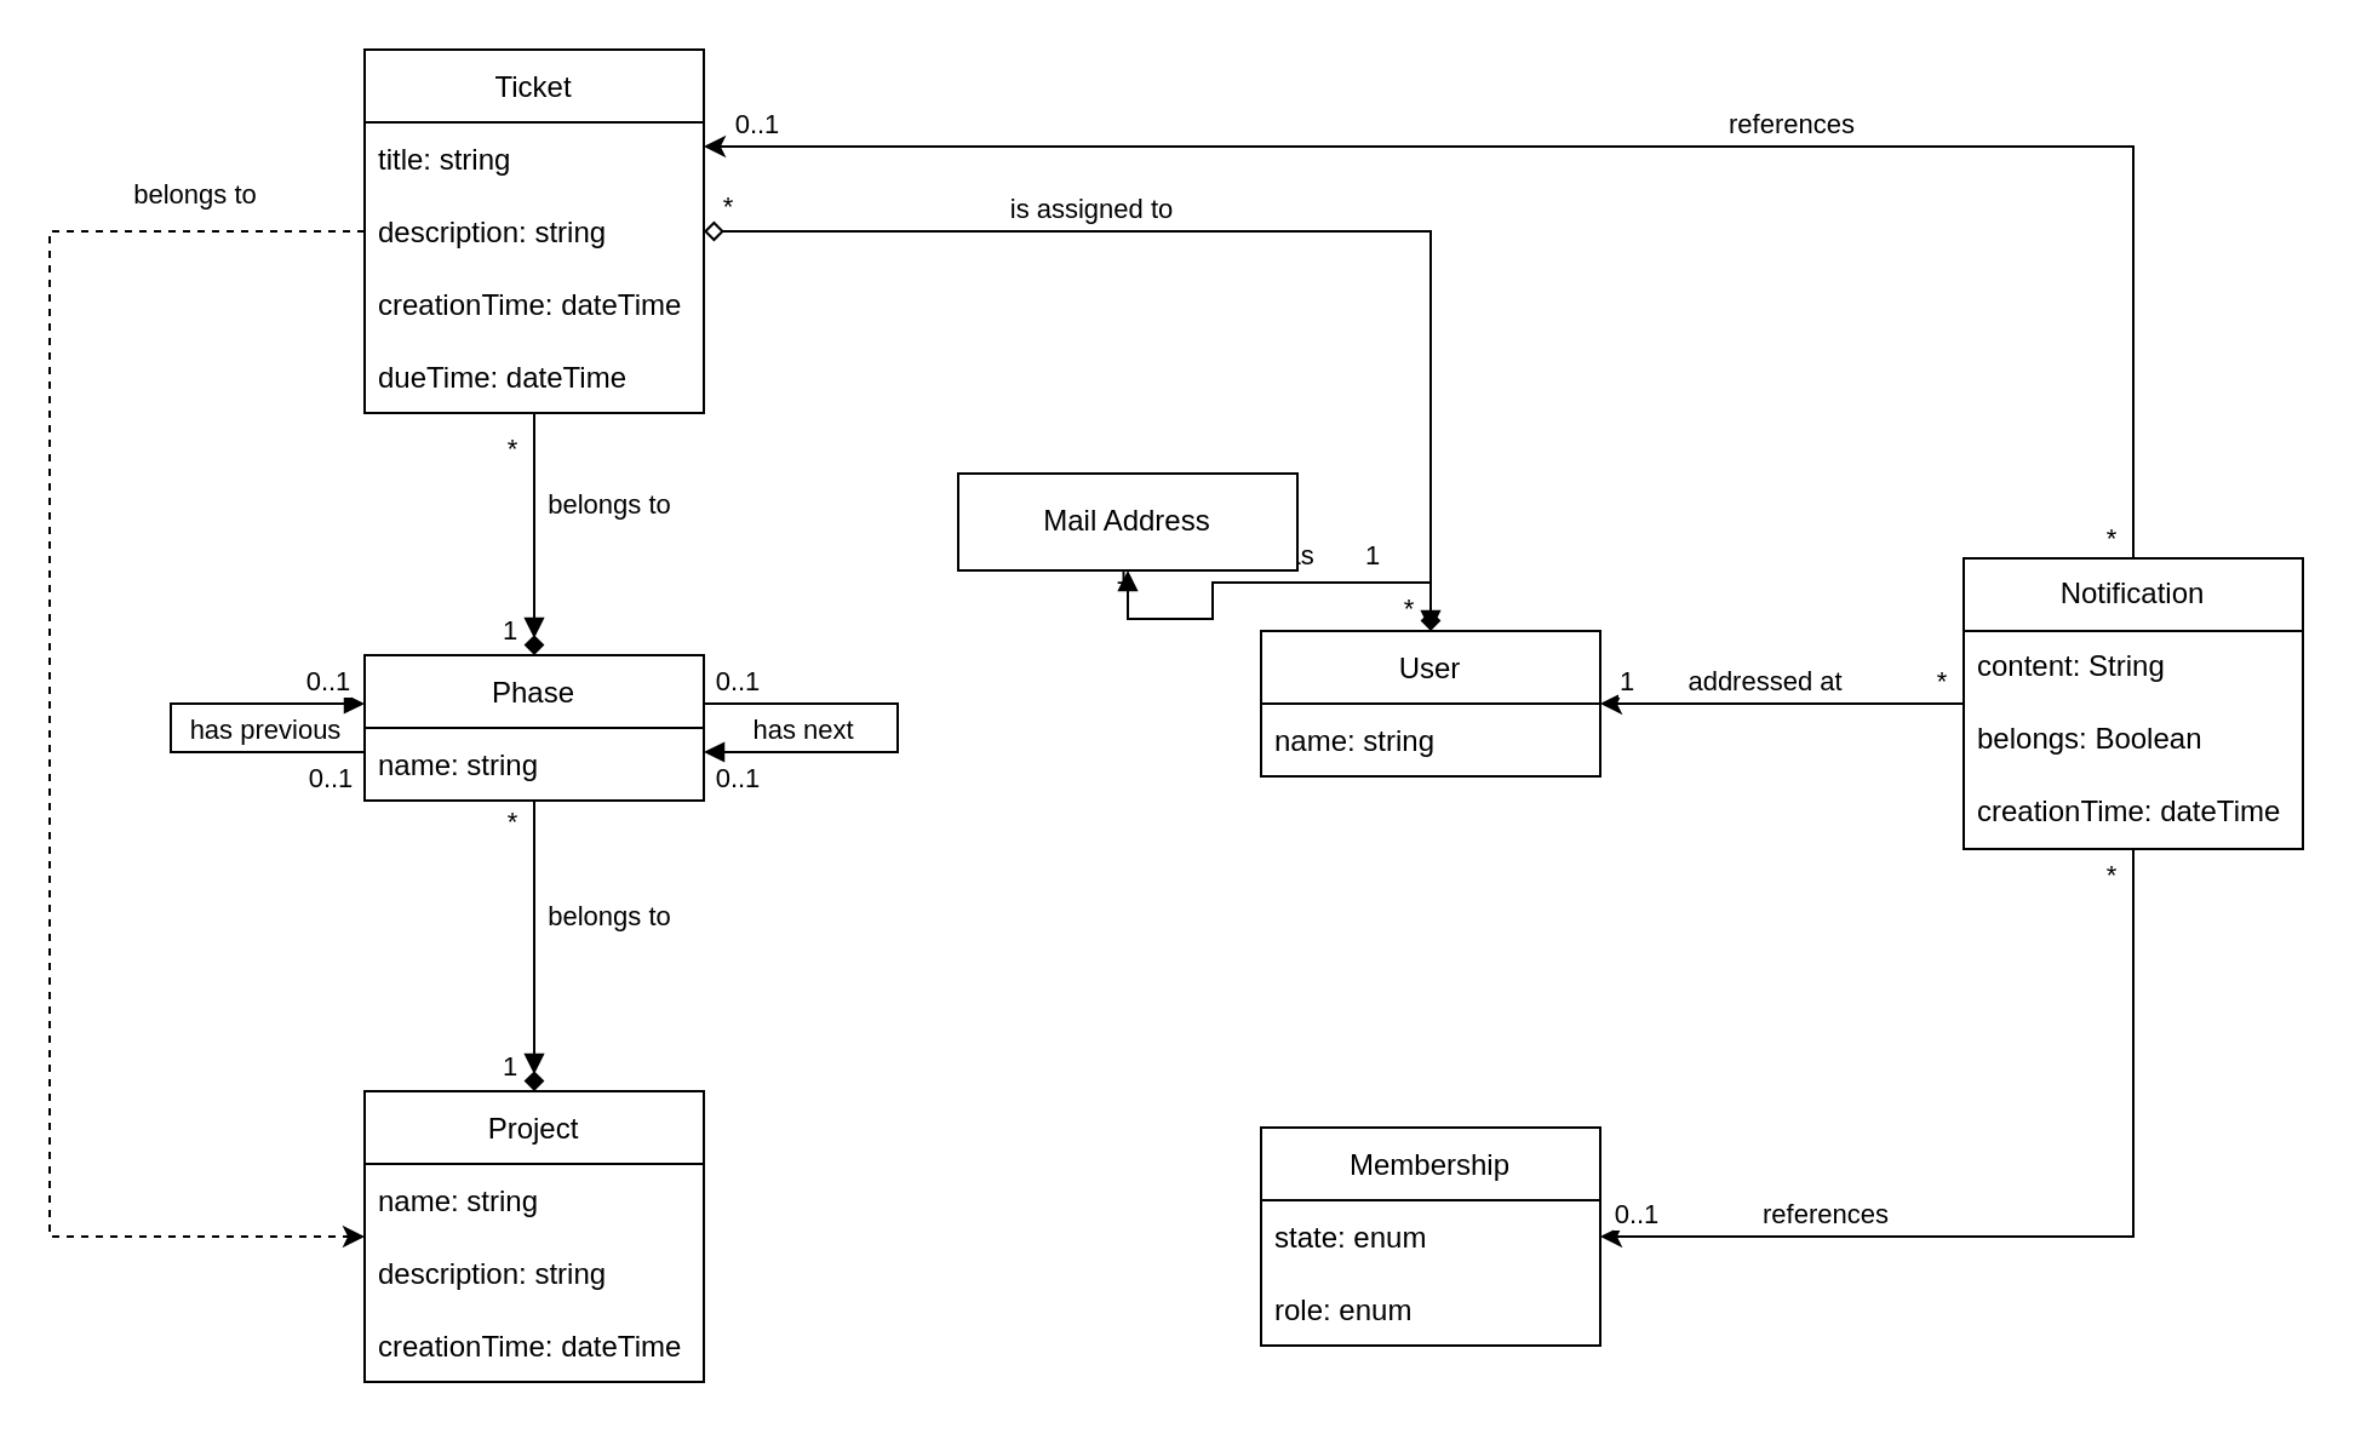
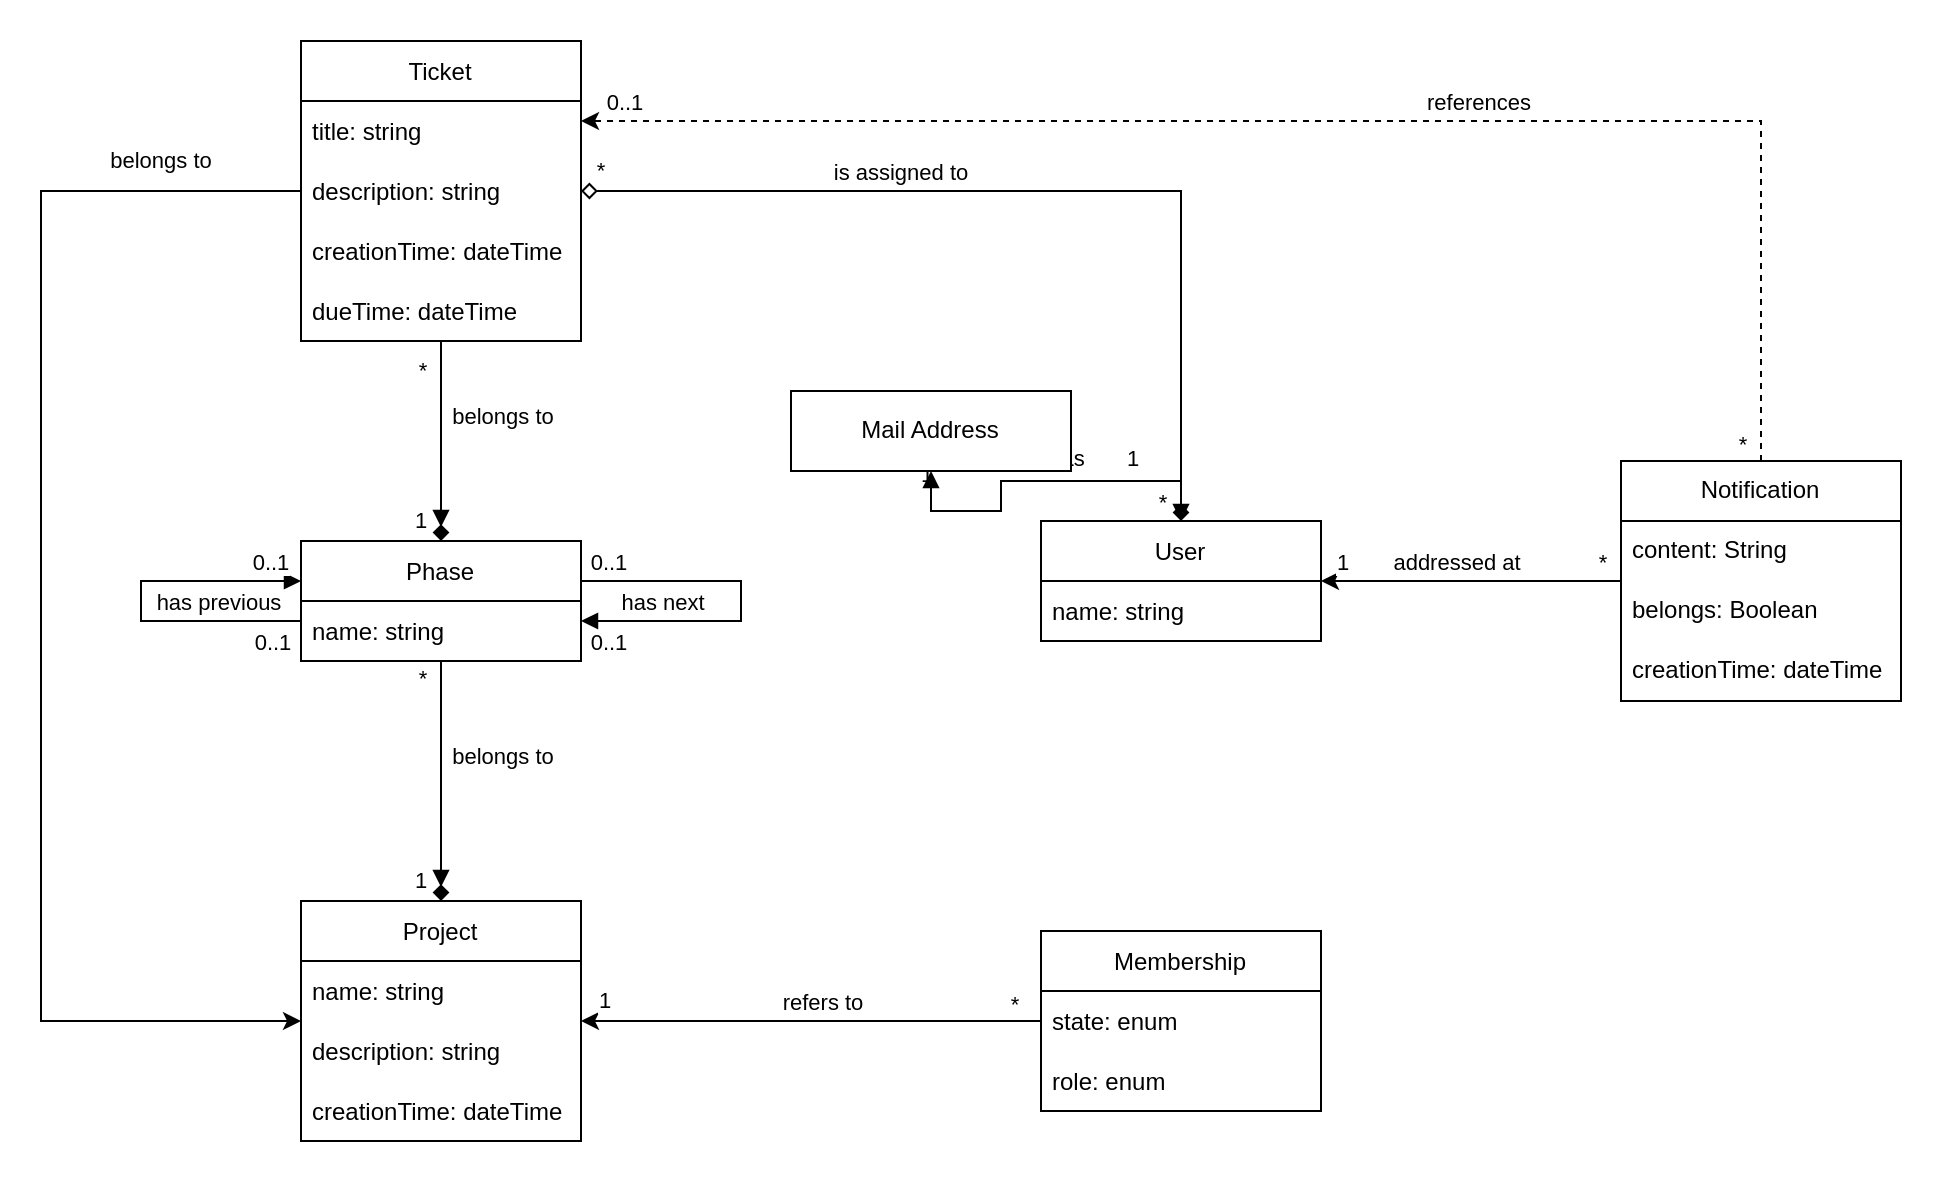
- <mxCell id="50" style="edgeStyle=orthogonalEdgeStyle;rounded=0;orthogonalLoop=1;jettySize=auto;html=1;" edge="1" parent="1" source="62" target="21"><mxGeometry relative="1" as="geometry"><Array as="points"><mxPoint x="500" y="60" /><mxPoint x="500" y="60" /></Array></mxGeometry></mxCell>
+ <mxCell id="50" style="edgeStyle=orthogonalEdgeStyle;rounded=0;orthogonalLoop=1;jettySize=auto;html=1;dashed=1;" edge="1" parent="1" source="62" target="21"><mxGeometry relative="1" as="geometry"><Array as="points"><mxPoint x="500" y="60" /><mxPoint x="500" y="60" /></Array></mxGeometry></mxCell>
- <mxCell id="20" value="belongs to" style="edgeStyle=orthogonalEdgeStyle;rounded=0;orthogonalLoop=1;jettySize=auto;html=1;dashed=1;" parent="1" source="21" target="8" edge="1"><mxGeometry x="-0.793" y="-15" relative="1" as="geometry"><Array as="points"><mxPoint x="20" y="95" /><mxPoint x="20" y="510" /></Array><mxPoint as="offset" /></mxGeometry></mxCell>
+ <mxCell id="20" value="belongs to" style="edgeStyle=orthogonalEdgeStyle;rounded=0;orthogonalLoop=1;jettySize=auto;html=1;" parent="1" source="21" target="8" edge="1"><mxGeometry x="-0.793" y="-15" relative="1" as="geometry"><Array as="points"><mxPoint x="20" y="95" /><mxPoint x="20" y="510" /></Array><mxPoint as="offset" /></mxGeometry></mxCell>
+ <mxCell id="43" style="edgeStyle=orthogonalEdgeStyle;rounded=0;orthogonalLoop=1;jettySize=auto;html=1;" parent="1" source="47" target="8" edge="1"><mxGeometry relative="1" as="geometry" /></mxCell>
+ <mxCell id="44" value="*" style="edgeLabel;html=1;align=center;verticalAlign=middle;resizable=0;points=[];" parent="43" vertex="1" connectable="0"><mxGeometry x="-0.924" y="-1" relative="1" as="geometry"><mxPoint x="-5" y="-8" as="offset" /></mxGeometry></mxCell>
+ <mxCell id="45" value="1" style="edgeLabel;html=1;align=center;verticalAlign=middle;resizable=0;points=[];" parent="43" vertex="1" connectable="0"><mxGeometry x="0.865" y="-1" relative="1" as="geometry"><mxPoint x="-5" y="-10" as="offset" /></mxGeometry></mxCell>
+ <mxCell id="46" value="refers to" style="edgeLabel;html=1;align=center;verticalAlign=middle;resizable=0;points=[];" parent="43" vertex="1" connectable="0"><mxGeometry x="-0.168" y="-2" relative="1" as="geometry"><mxPoint x="-14" y="-8" as="offset" /></mxGeometry></mxCell>
- <mxCell id="58" style="edgeStyle=orthogonalEdgeStyle;rounded=0;orthogonalLoop=1;jettySize=auto;html=1;" edge="1" parent="1" source="62" target="47"><mxGeometry relative="1" as="geometry"><Array as="points"><mxPoint x="880" y="510" /></Array></mxGeometry></mxCell>
- <mxCell id="59" value="*" style="edgeLabel;html=1;align=center;verticalAlign=middle;resizable=0;points=[];" vertex="1" connectable="0" parent="58"><mxGeometry x="-0.927" y="-2" relative="1" as="geometry"><mxPoint x="-8" y="-4" as="offset" /></mxGeometry></mxCell>
- <mxCell id="60" value="0..1" style="edgeLabel;html=1;align=center;verticalAlign=middle;resizable=0;points=[];" vertex="1" connectable="0" parent="58"><mxGeometry x="0.927" y="1" relative="1" as="geometry"><mxPoint y="-11" as="offset" /></mxGeometry></mxCell>
- <mxCell id="61" value="references" style="edgeLabel;html=1;align=center;verticalAlign=middle;resizable=0;points=[];" vertex="1" connectable="0" parent="58"><mxGeometry x="0.517" y="-1" relative="1" as="geometry"><mxPoint y="-9" as="offset" /></mxGeometry></mxCell>
